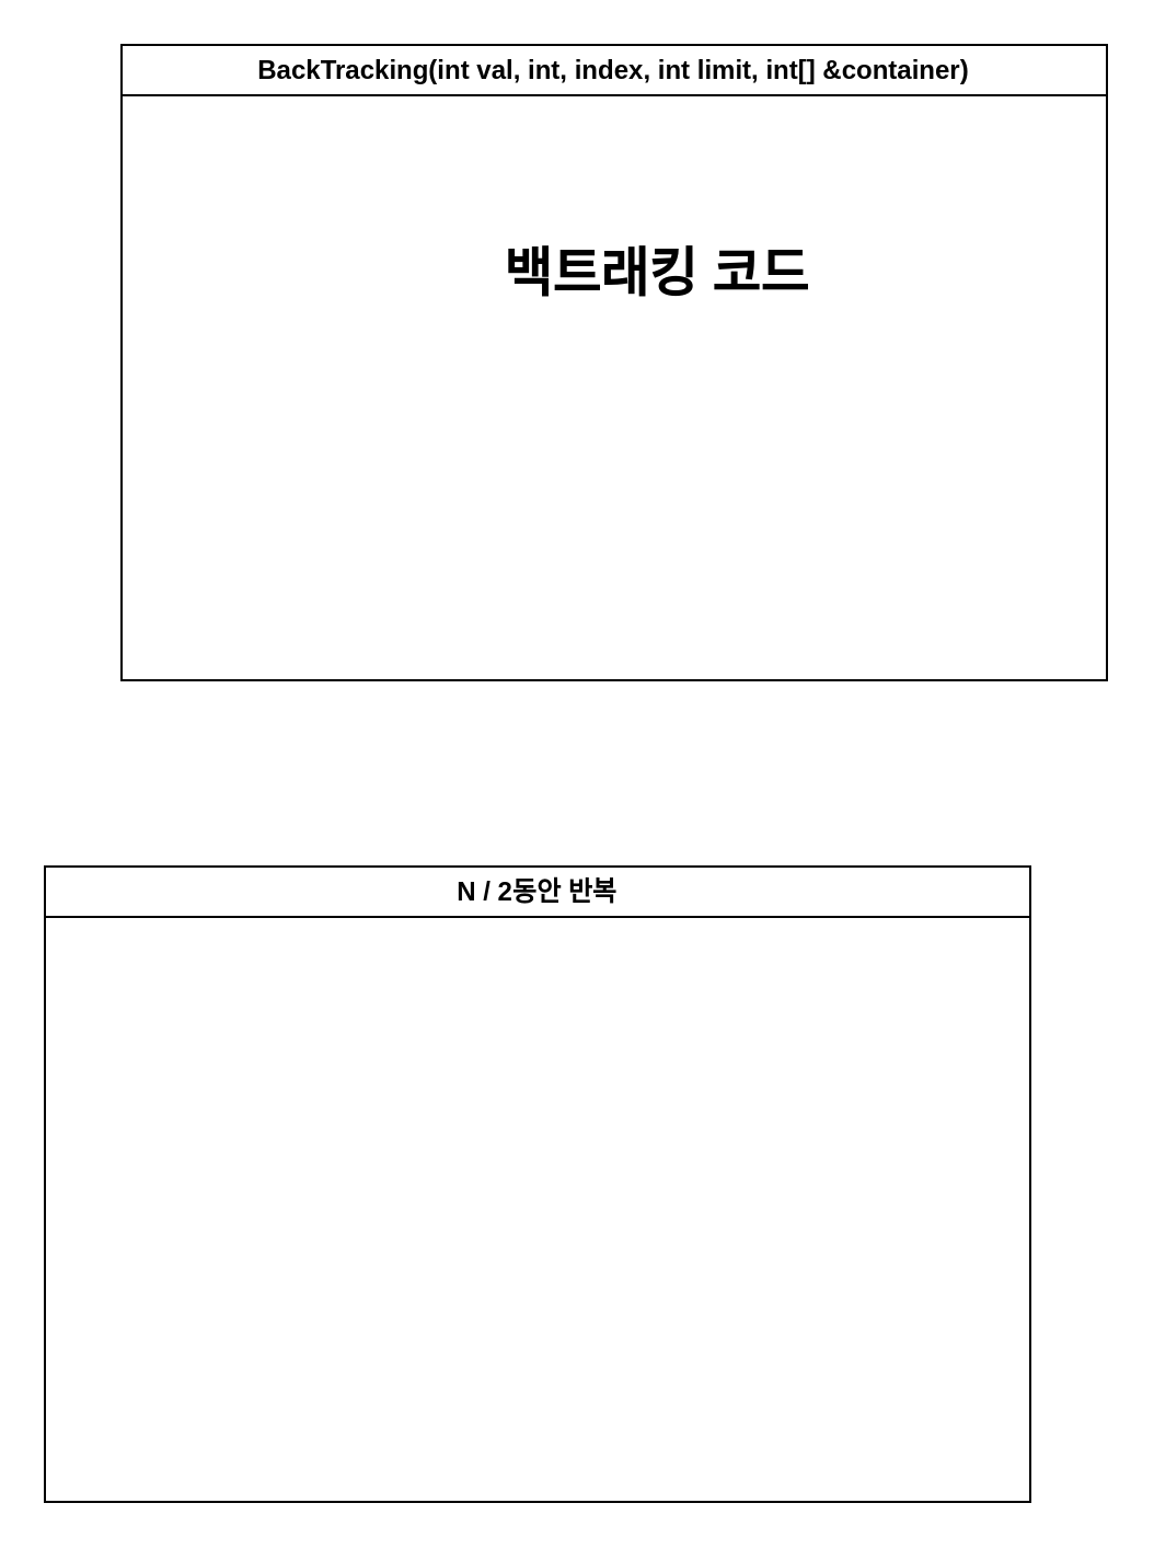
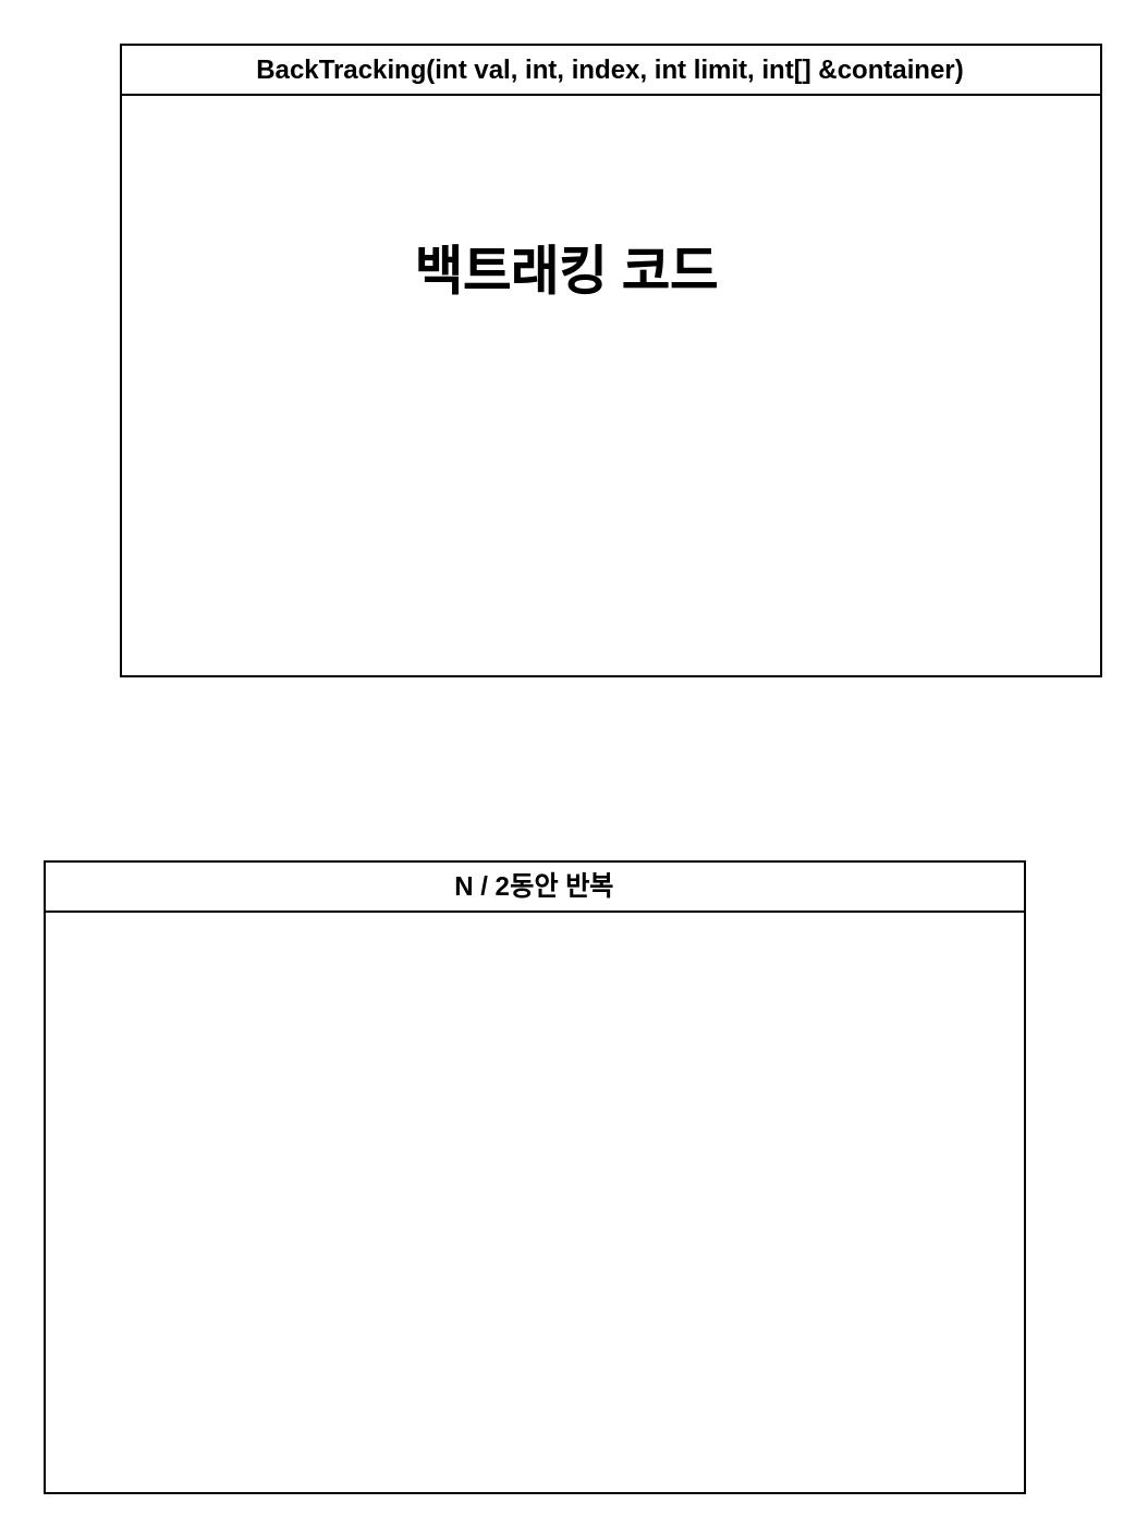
- <mxCell id="4" value="&lt;h1&gt;백트래킹 코드&lt;/h1&gt;" style="text;html=1;strokeColor=none;fillColor=none;spacing=5;spacingTop=-20;whiteSpace=wrap;overflow=hidden;rounded=0;" vertex="1" parent="3"><mxGeometry x="170" y="85" width="190" height="120" as="geometry" /></mxCell>
+ <mxCell id="4" value="&lt;h1&gt;백트래킹 코드&lt;/h1&gt;" style="text;html=1;strokeColor=none;fillColor=none;spacing=5;spacingTop=-20;whiteSpace=wrap;overflow=hidden;rounded=0;" vertex="1" parent="3"><mxGeometry x="130" y="85" width="190" height="120" as="geometry" /></mxCell>
